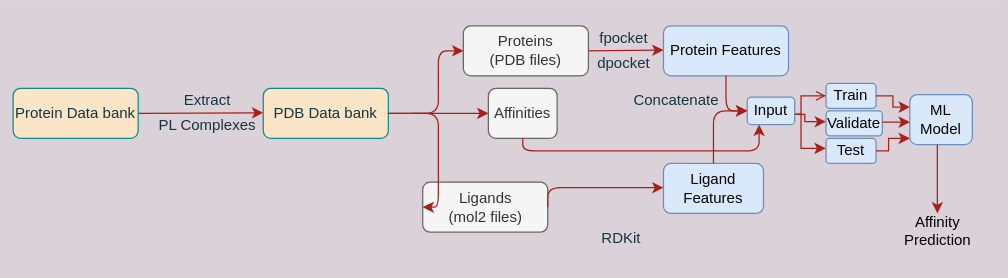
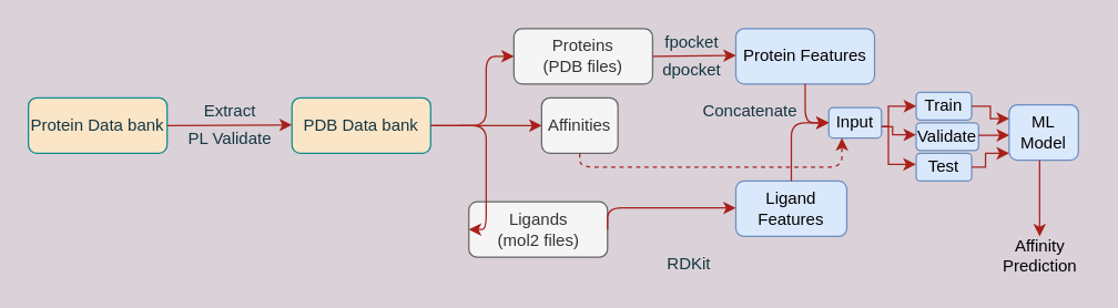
- <mxCell id="29" value="" style="endArrow=open;html=1;rounded=0;edgeStyle=orthogonalEdgeStyle;entryX=0;entryY=0.5;entryDx=0;entryDy=0;strokeColor=#A8201A;exitX=1.002;exitY=0.631;exitDx=0;exitDy=0;exitPerimeter=0;" edge="1" parent="1" source="13" target="26"><mxGeometry width="50" height="50" relative="1" as="geometry"><mxPoint x="640" y="90" as="sourcePoint" /><mxPoint x="690" y="40" as="targetPoint" /><Array as="points"><mxPoint x="640" y="91" /><mxPoint x="640" y="76" /></Array></mxGeometry></mxCell>
+ <mxCell id="29" value="" style="endArrow=classic;html=1;rounded=0;edgeStyle=orthogonalEdgeStyle;entryX=0;entryY=0.5;entryDx=0;entryDy=0;strokeColor=#A8201A;exitX=1.002;exitY=0.631;exitDx=0;exitDy=0;exitPerimeter=0;" edge="1" parent="1" source="13" target="26"><mxGeometry width="50" height="50" relative="1" as="geometry"><mxPoint x="640" y="90" as="sourcePoint" /><mxPoint x="690" y="40" as="targetPoint" /><Array as="points"><mxPoint x="640" y="91" /><mxPoint x="640" y="76" /></Array></mxGeometry></mxCell>
- <mxCell id="2" value="Protein Data bank" style="rounded=1;whiteSpace=wrap;html=1;fillColor=#FAE5C7;strokeColor=#0F8B8D;fontColor=#143642;" parent="1" vertex="1"><mxGeometry x="10" y="70" width="100" height="40" as="geometry" /></mxCell>
+ <mxCell id="2" value="Protein Data bank" style="rounded=1;whiteSpace=wrap;html=1;fillColor=#FAE5C7;strokeColor=#0F8B8D;fontColor=#143642;" parent="1" vertex="1"><mxGeometry x="20" y="70" width="100" height="40" as="geometry" /></mxCell>
- <mxCell id="5" value="PL Complexes" style="text;html=1;align=center;verticalAlign=middle;resizable=0;points=[];autosize=1;strokeColor=none;fillColor=none;fontColor=#143642;" parent="1" vertex="1"><mxGeometry x="120" y="90" width="90" height="20" as="geometry" /></mxCell>
+ <mxCell id="5" value="PL Validate" style="text;html=1;align=center;verticalAlign=middle;resizable=0;points=[];autosize=1;strokeColor=none;fillColor=none;fontColor=#143642;" parent="1" vertex="1"><mxGeometry x="120" y="90" width="90" height="20" as="geometry" /></mxCell>
- <mxCell id="24" value="" style="edgeStyle=elbowEdgeStyle;elbow=vertical;endArrow=classic;html=1;rounded=1;sketch=0;fontColor=#143642;strokeColor=#A8201A;fillColor=#FAE5C7;curved=0;exitX=0.5;exitY=1;exitDx=0;exitDy=0;entryX=0.25;entryY=1;entryDx=0;entryDy=0;" parent="1" source="22" target="13" edge="1"><mxGeometry width="50" height="50" relative="1" as="geometry"><mxPoint x="445" y="88.82" as="sourcePoint" /><mxPoint x="650" y="120" as="targetPoint" /><Array as="points"><mxPoint x="540" y="120" /><mxPoint x="565" y="88.82" /></Array></mxGeometry></mxCell>
+ <mxCell id="24" value="" style="edgeStyle=elbowEdgeStyle;elbow=vertical;endArrow=classic;html=1;rounded=1;sketch=0;fontColor=#143642;strokeColor=#A8201A;fillColor=#FAE5C7;curved=0;exitX=0.5;exitY=1;exitDx=0;exitDy=0;entryX=0.25;entryY=1;entryDx=0;entryDy=0;dashed=1;" parent="1" source="22" target="13" edge="1"><mxGeometry width="50" height="50" relative="1" as="geometry"><mxPoint x="445" y="88.82" as="sourcePoint" /><mxPoint x="650" y="120" as="targetPoint" /><Array as="points"><mxPoint x="540" y="120" /><mxPoint x="565" y="88.82" /></Array></mxGeometry></mxCell>
